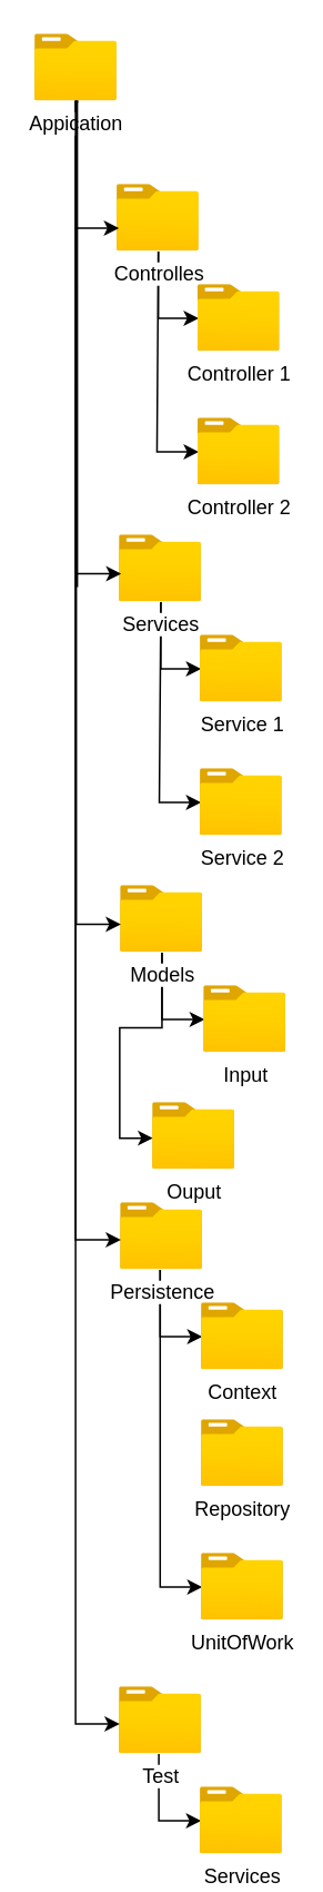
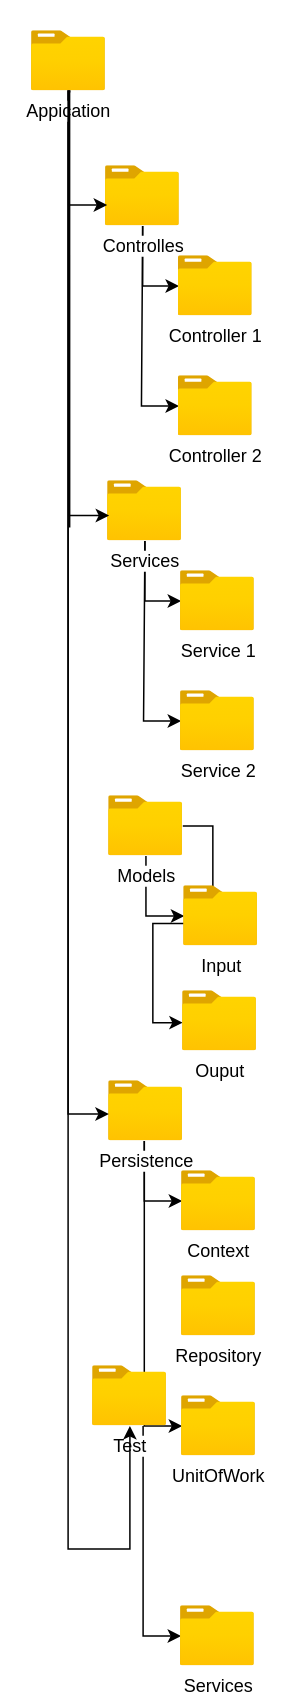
- <mxCell id="28" style="edgeStyle=orthogonalEdgeStyle;rounded=0;orthogonalLoop=1;jettySize=auto;html=1;startArrow=none;startFill=0;endArrow=classic;endFill=1;" parent="1" source="30" target="8" edge="1"><mxGeometry relative="1" as="geometry"><mxPoint x="43.03" y="270" as="sourcePoint" /><mxPoint x="69.937" y="553" as="targetPoint" /><Array as="points"><mxPoint x="44.94" y="553" /></Array></mxGeometry></mxCell>
- <mxCell id="10" value="Ouput" style="aspect=fixed;html=1;points=[];align=center;image;fontSize=12;image=img/lib/azure2/general/Folder_Blank.svg;" parent="1" vertex="1"><mxGeometry x="91.36" y="660" width="49.29" height="40" as="geometry" /></mxCell>
+ <mxCell id="10" value="Ouput" style="aspect=fixed;html=1;points=[];align=center;image;fontSize=12;image=img/lib/azure2/general/Folder_Blank.svg;" parent="1" vertex="1"><mxGeometry x="121.36" y="660" width="49.29" height="40" as="geometry" /></mxCell>
- <mxCell id="16" value="Test" style="aspect=fixed;html=1;points=[];align=center;image;fontSize=12;image=img/lib/azure2/general/Folder_Blank.svg;" parent="1" vertex="1"><mxGeometry x="71.36" y="1010" width="49.29" height="40" as="geometry" /></mxCell>
+ <mxCell id="16" value="Test" style="aspect=fixed;html=1;points=[];align=center;image;fontSize=12;image=img/lib/azure2/general/Folder_Blank.svg;" parent="1" vertex="1"><mxGeometry x="61.36" y="910" width="49.29" height="40" as="geometry" /></mxCell>
